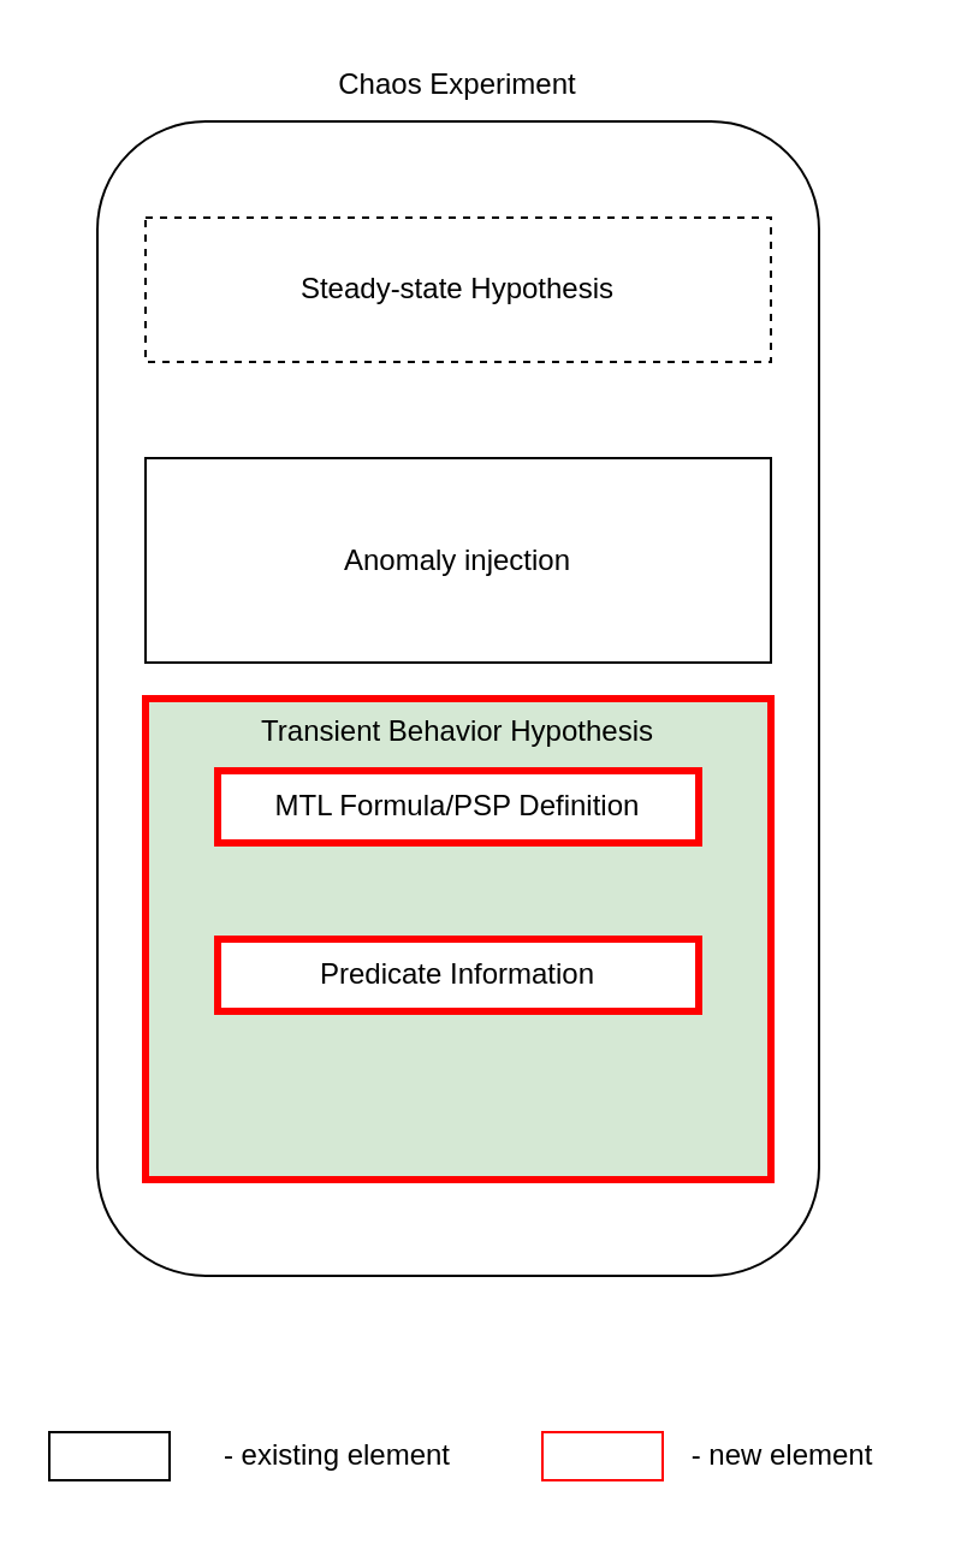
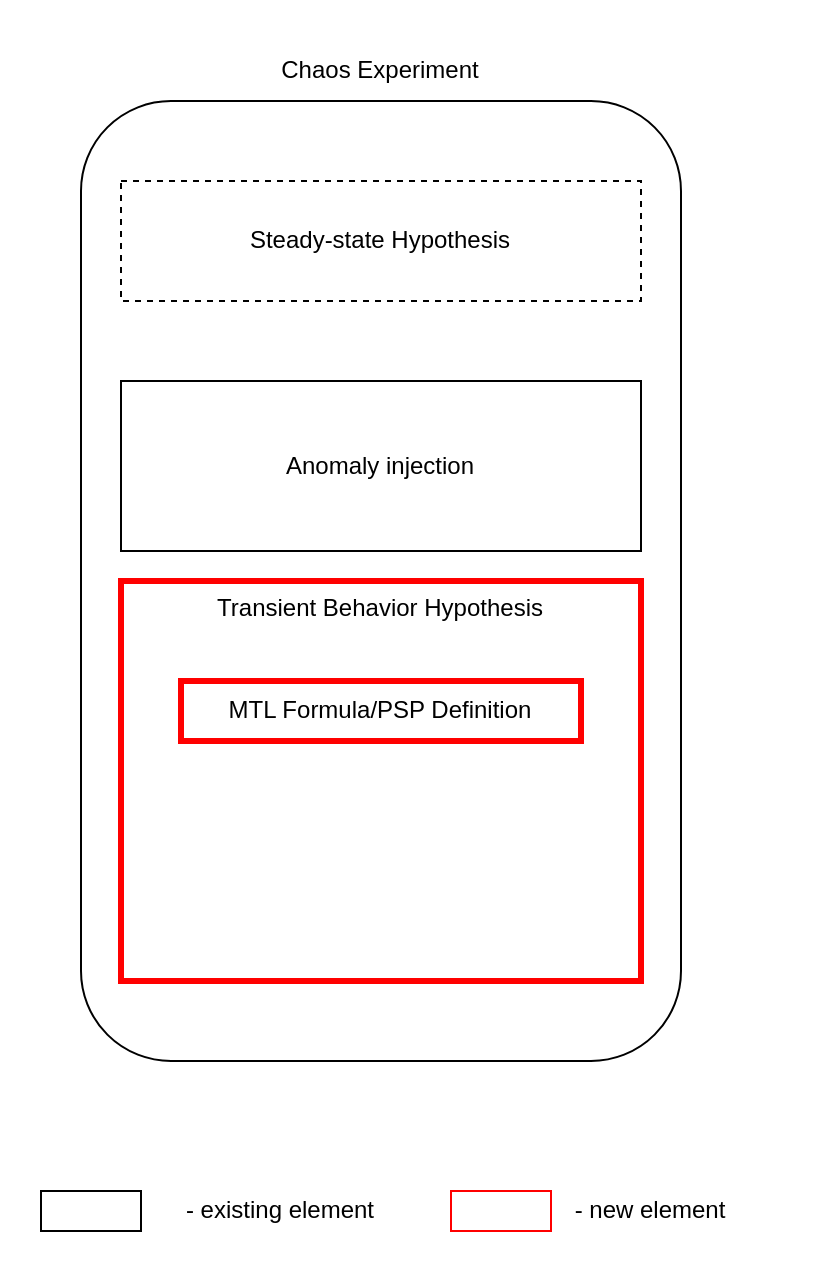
- <mxCell id="5" value="Transient Behavior Hypothesis" style="rounded=0;whiteSpace=wrap;html=1;strokeColor=#FF0000;strokeWidth=3;verticalAlign=top;fillColor=#d5e8d4;" parent="1" vertex="1"><mxGeometry x="60" y="290" width="260" height="200" as="geometry" /></mxCell>
+ <mxCell id="5" value="Transient Behavior Hypothesis" style="rounded=0;whiteSpace=wrap;html=1;strokeColor=#FF0000;strokeWidth=3;verticalAlign=top;" parent="1" vertex="1"><mxGeometry x="60" y="290" width="260" height="200" as="geometry" /></mxCell>
- <mxCell id="7" value="MTL Formula/PSP Definition" style="rounded=0;whiteSpace=wrap;html=1;strokeColor=#FF0000;strokeWidth=3;verticalAlign=middle;" parent="1" vertex="1"><mxGeometry x="90" y="320" width="200" height="30" as="geometry" /></mxCell>
+ <mxCell id="7" value="MTL Formula/PSP Definition" style="rounded=0;whiteSpace=wrap;html=1;strokeColor=#FF0000;strokeWidth=3;verticalAlign=middle;" parent="1" vertex="1"><mxGeometry x="90" y="340" width="200" height="30" as="geometry" /></mxCell>
- <mxCell id="8" value="Predicate Information" style="rounded=0;whiteSpace=wrap;html=1;strokeColor=#FF0000;strokeWidth=3;verticalAlign=middle;" parent="1" vertex="1"><mxGeometry x="90" y="390" width="200" height="30" as="geometry" /></mxCell>
